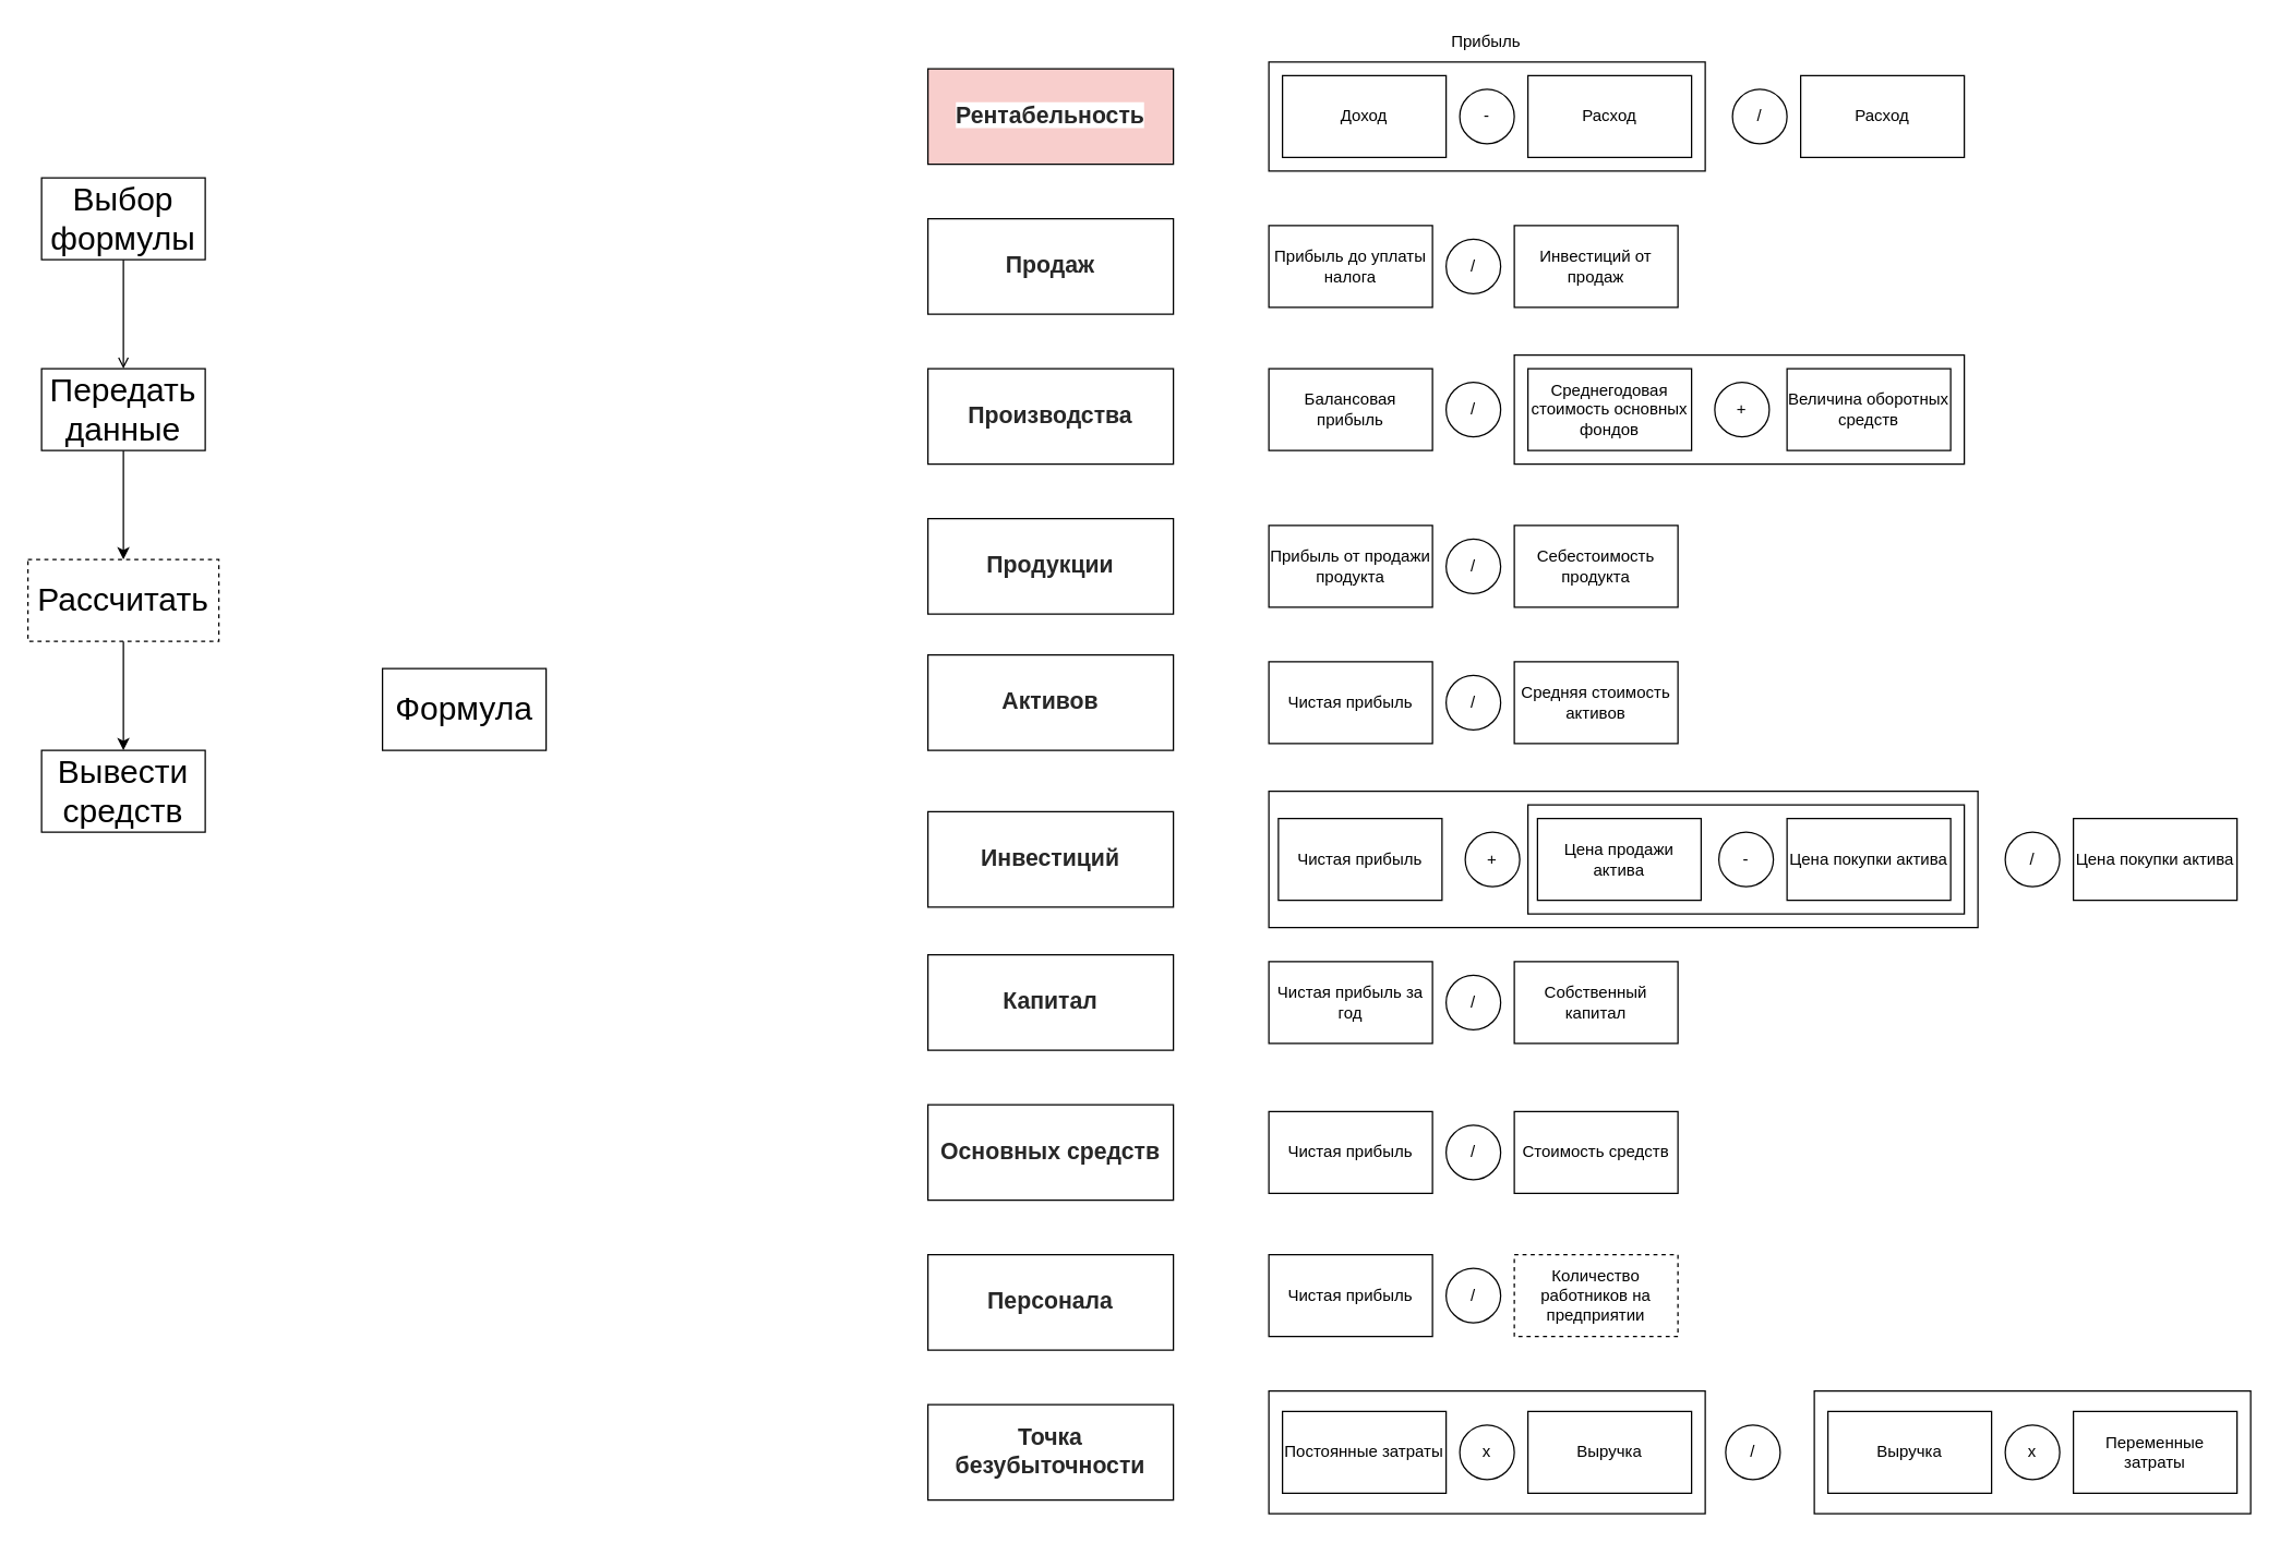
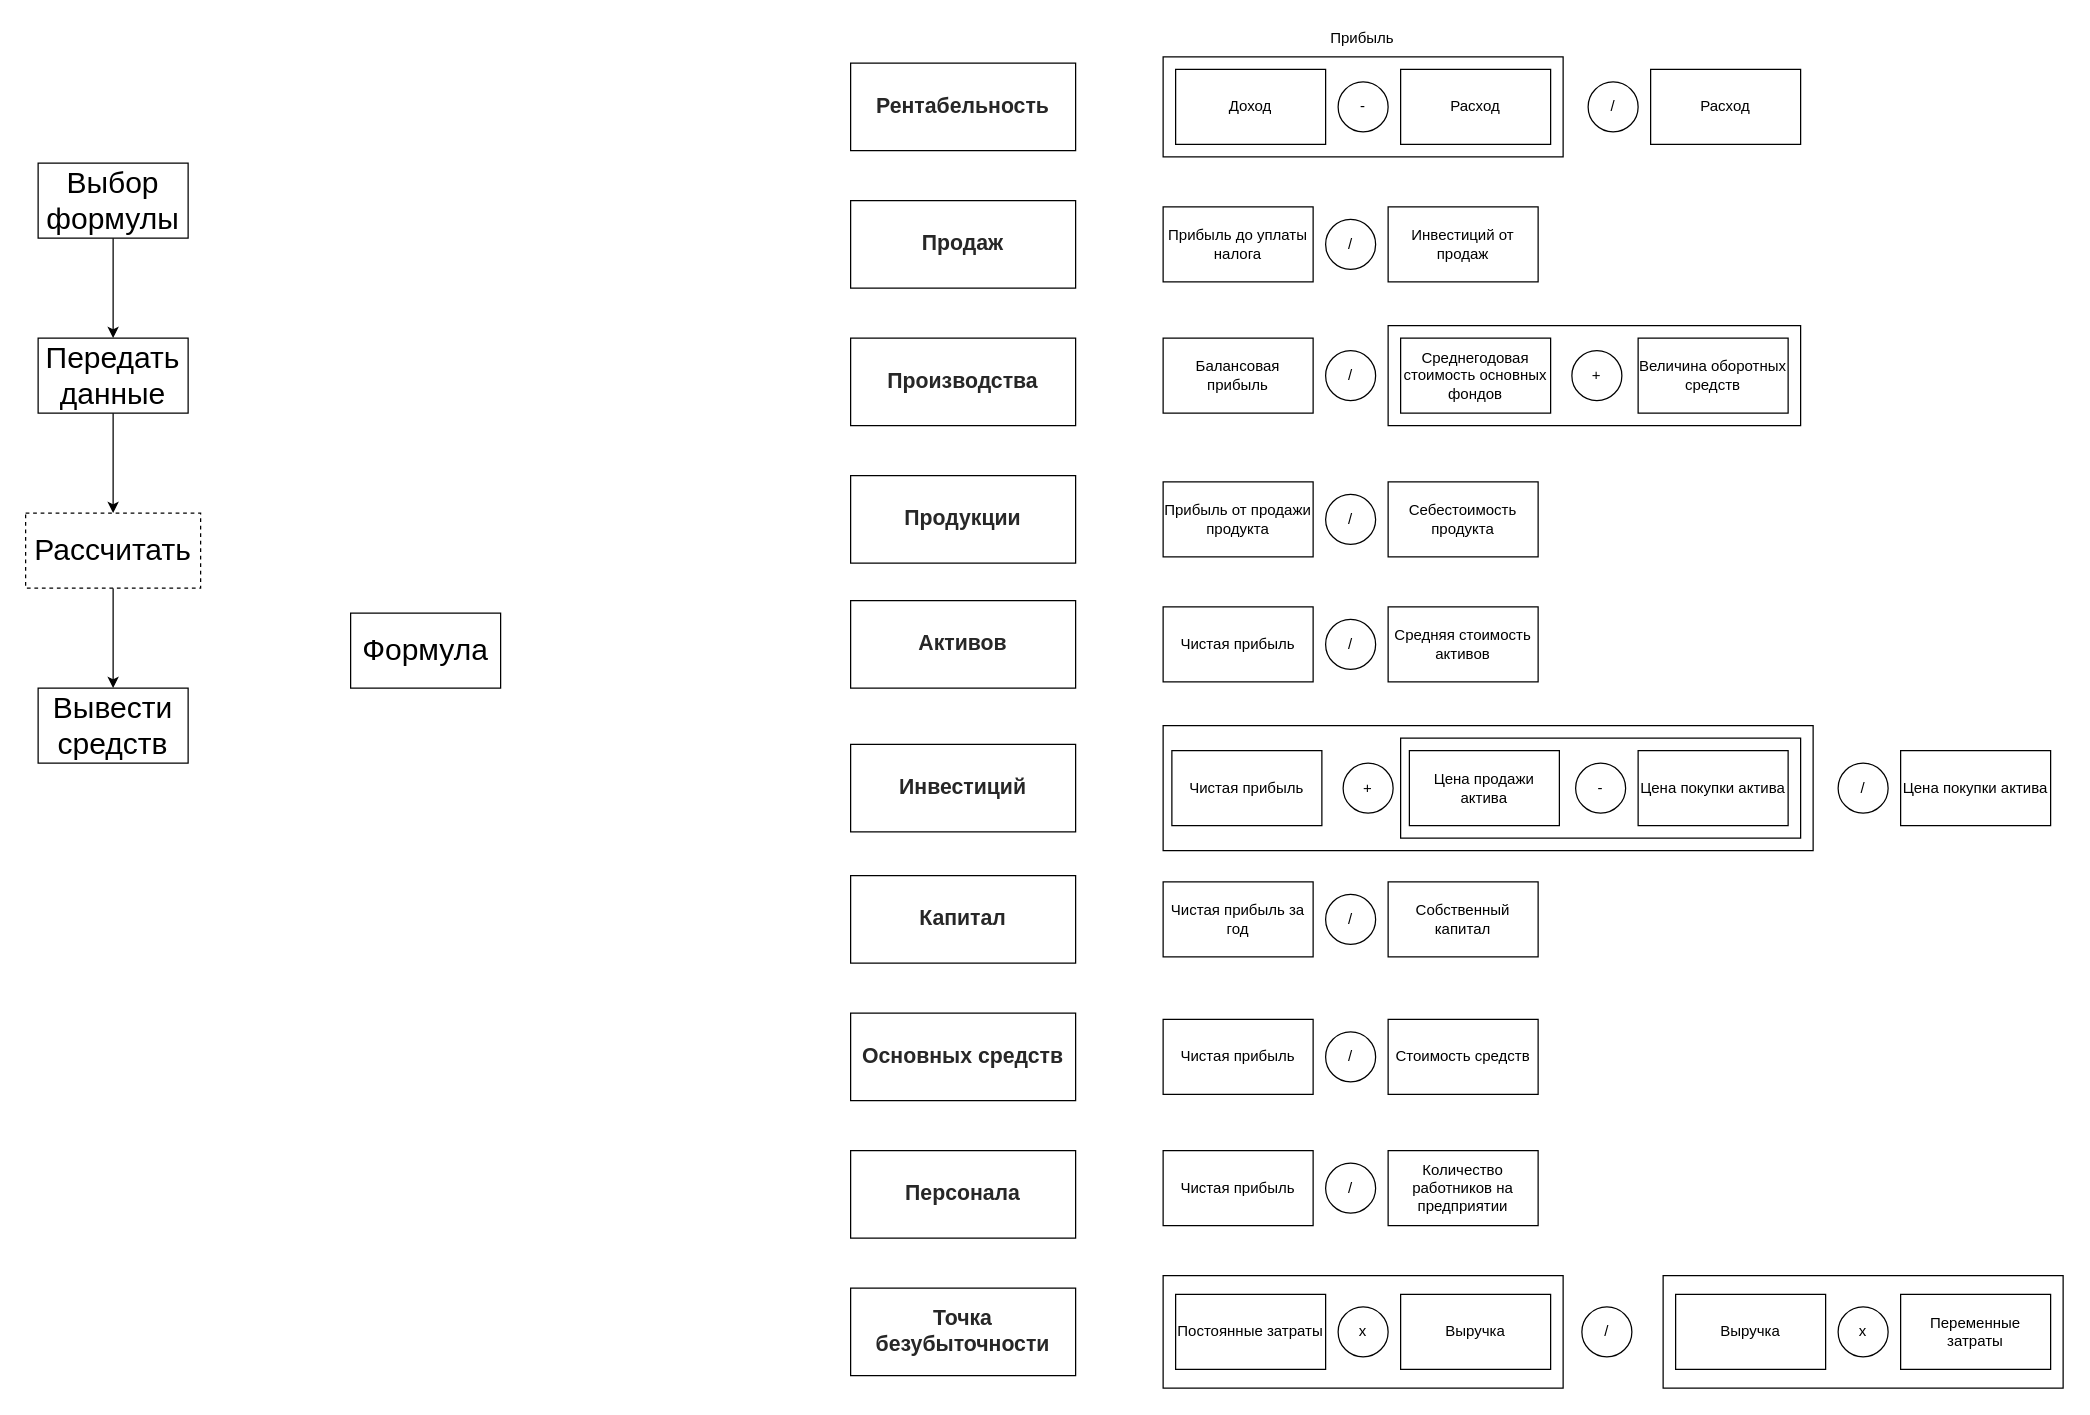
- <mxCell id="10" value="&lt;span style=&quot;font-weight: bolder ; color: rgb(39 , 39 , 39) ; font-family: &amp;#34;arial&amp;#34; , sans-serif ; font-size: 17px ; text-align: justify ; background-color: rgb(255 , 255 , 255)&quot;&gt;Рентабельность&lt;/span&gt;" style="rounded=0;whiteSpace=wrap;html=1;fillColor=#f8cecc;" parent="1" vertex="1"><mxGeometry x="680" y="50" width="180" height="70" as="geometry" /></mxCell>
+ <mxCell id="10" value="&lt;span style=&quot;font-weight: bolder ; color: rgb(39 , 39 , 39) ; font-family: &amp;#34;arial&amp;#34; , sans-serif ; font-size: 17px ; text-align: justify ; background-color: rgb(255 , 255 , 255)&quot;&gt;Рентабельность&lt;/span&gt;" style="rounded=0;whiteSpace=wrap;html=1;" parent="1" vertex="1"><mxGeometry x="680" y="50" width="180" height="70" as="geometry" /></mxCell>
- <mxCell id="72" value="" style="edgeStyle=orthogonalEdgeStyle;rounded=0;orthogonalLoop=1;jettySize=auto;html=1;fontSize=24;endArrow=open;" parent="1" source="73" target="75" edge="1"><mxGeometry relative="1" as="geometry" /></mxCell>
+ <mxCell id="72" value="" style="edgeStyle=orthogonalEdgeStyle;rounded=0;orthogonalLoop=1;jettySize=auto;html=1;fontSize=24;" parent="1" source="73" target="75" edge="1"><mxGeometry relative="1" as="geometry" /></mxCell>
- <mxCell id="59" value="Количество работников на предприятии" style="rounded=0;whiteSpace=wrap;html=1;dashed=1;" parent="57" vertex="1"><mxGeometry x="180" width="120" height="60" as="geometry" /></mxCell>
+ <mxCell id="59" value="Количество работников на предприятии" style="rounded=0;whiteSpace=wrap;html=1;" parent="57" vertex="1"><mxGeometry x="180" width="120" height="60" as="geometry" /></mxCell>
